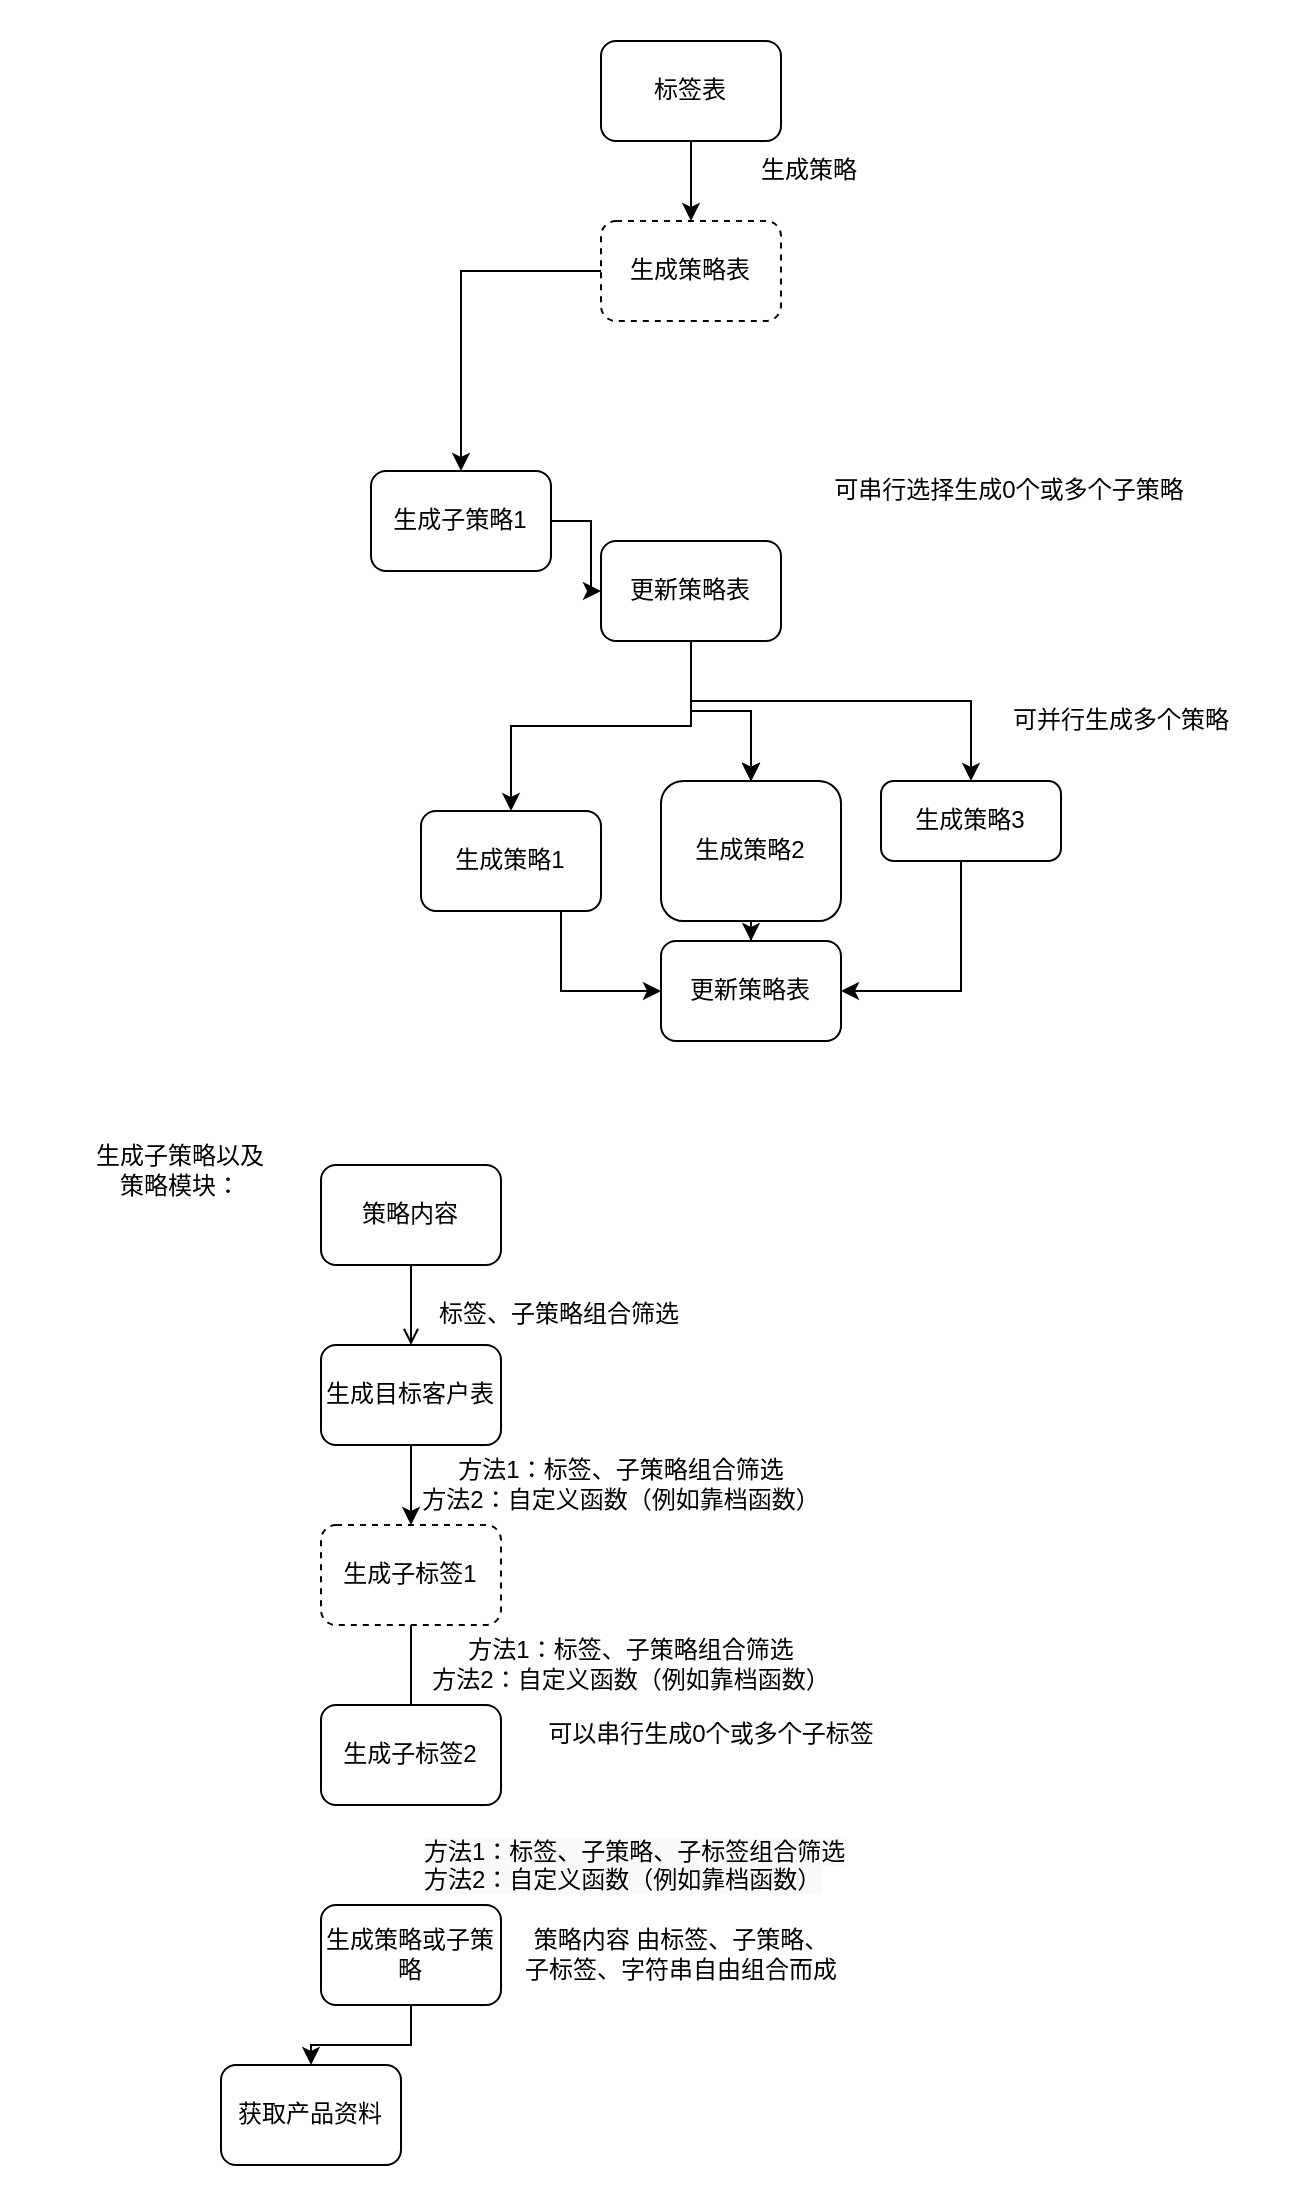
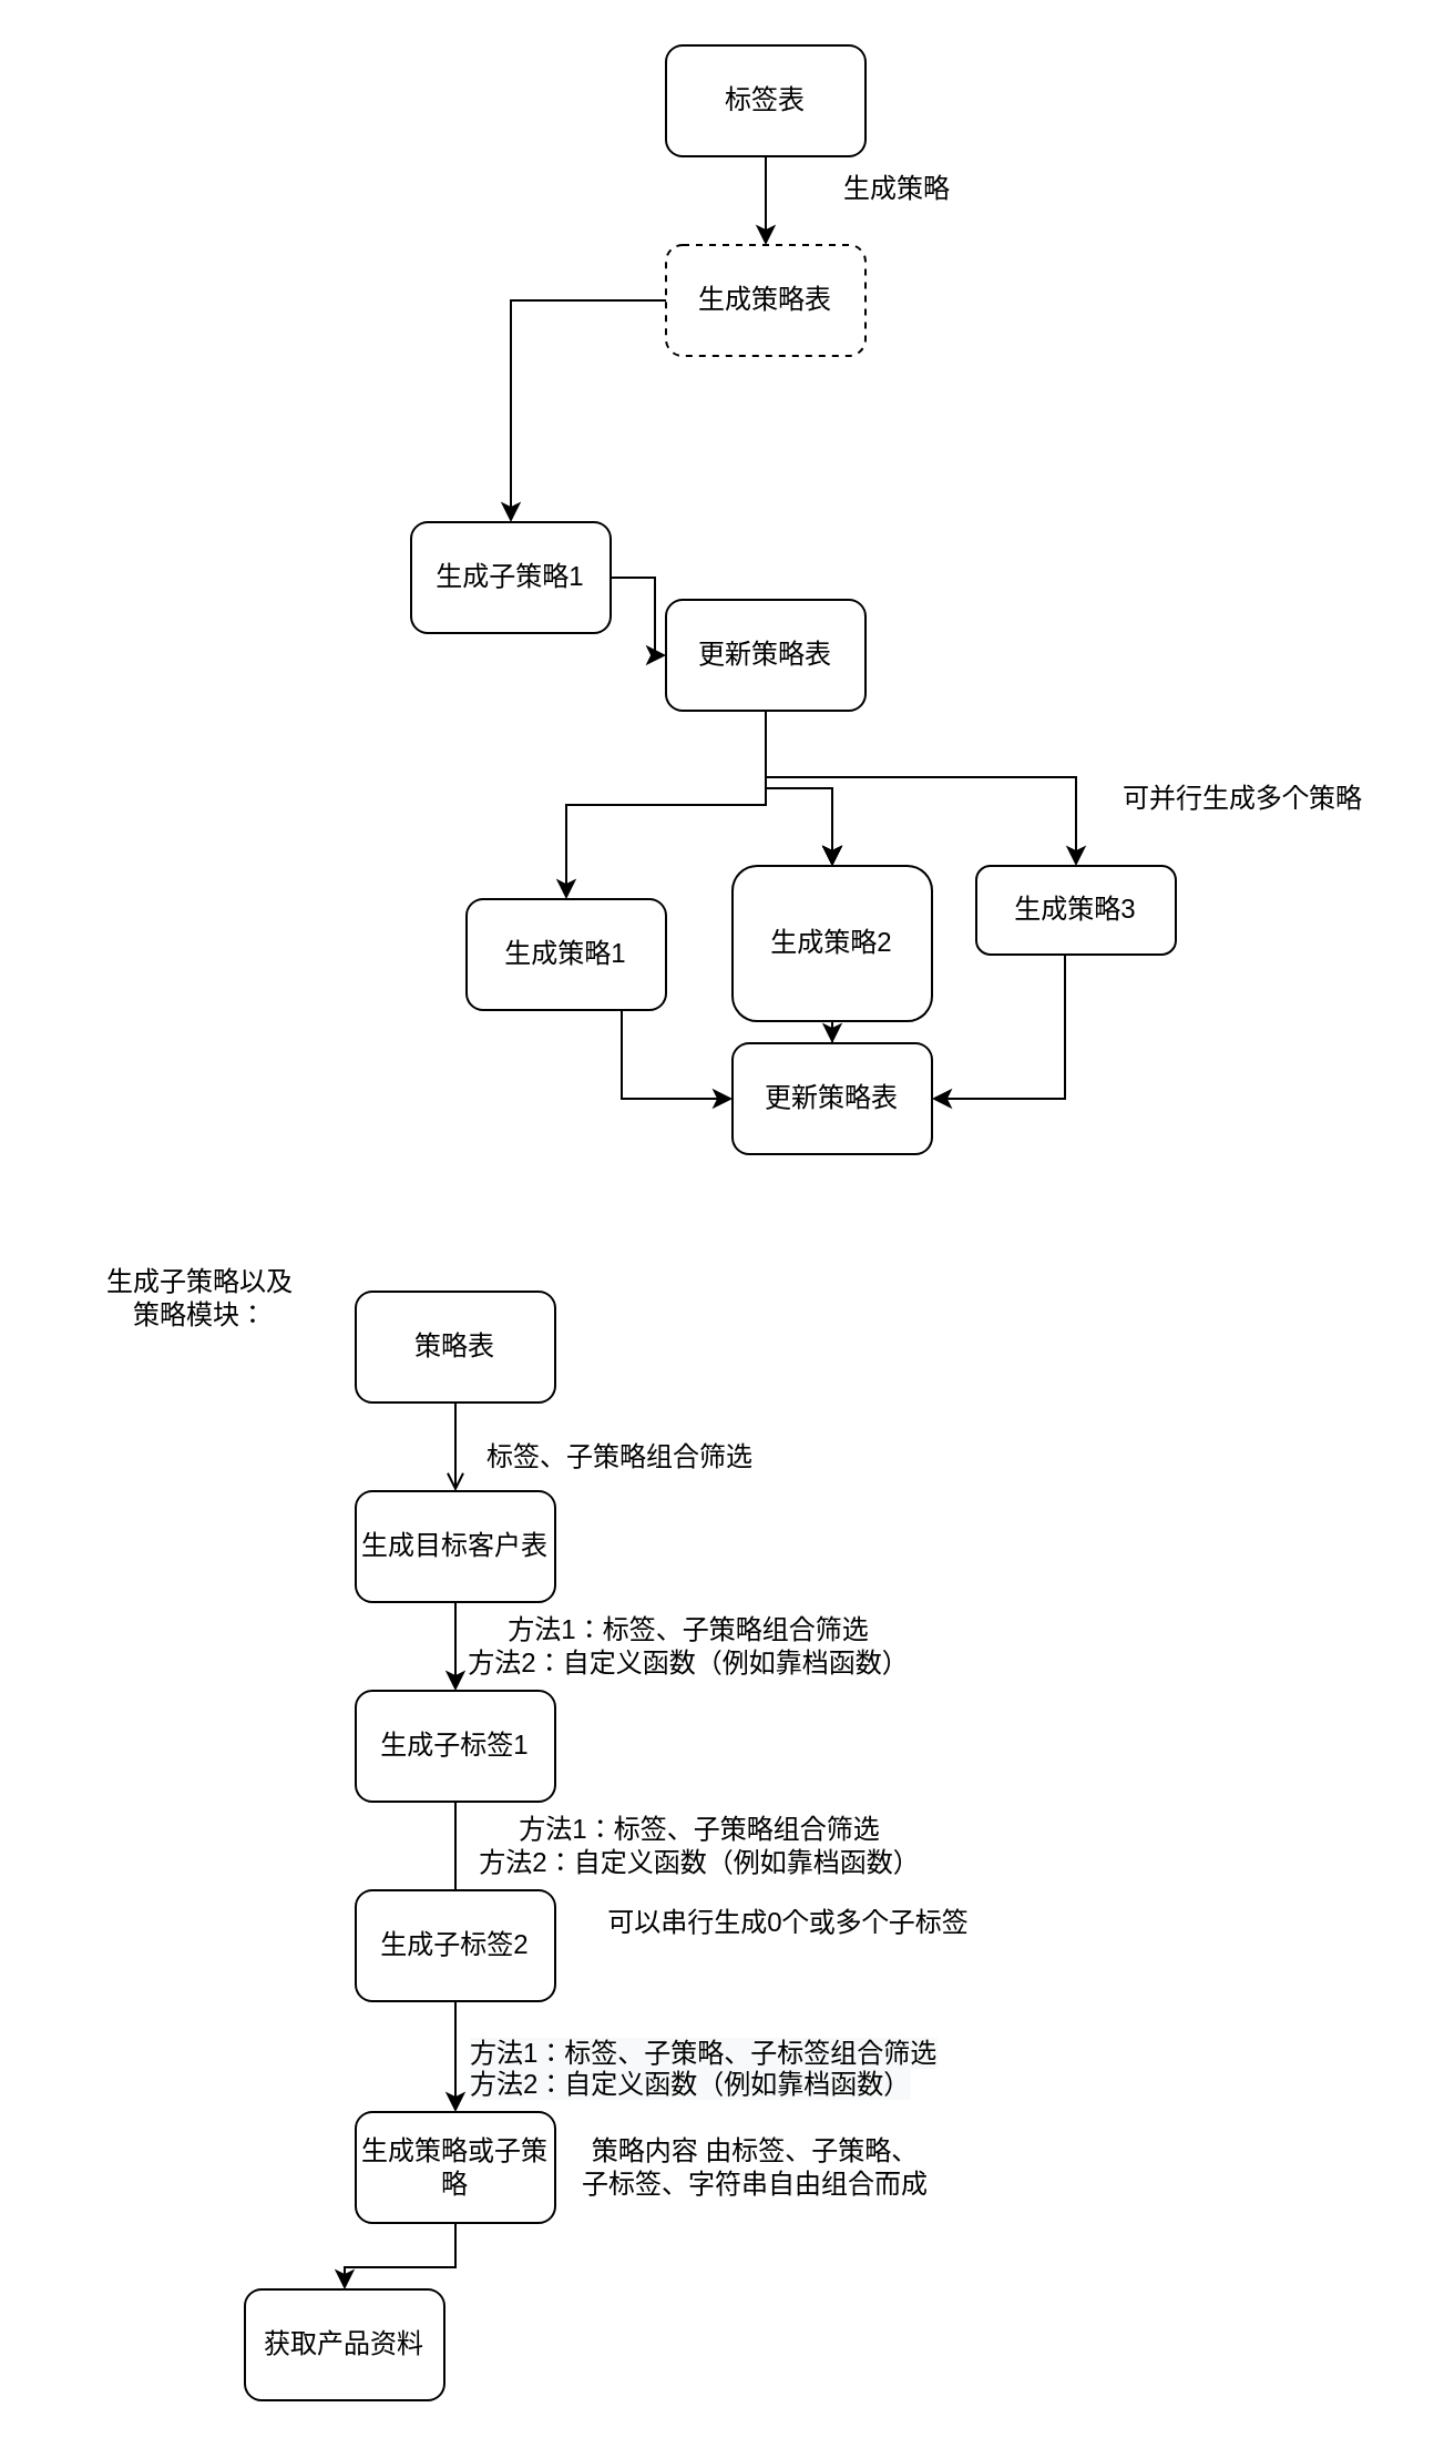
- <mxCell id="16" value="可串行选择生成0个或多个子策略" style="text;html=1;align=center;verticalAlign=middle;resizable=0;points=[];autosize=1;strokeColor=none;fillColor=none;" vertex="1" parent="1"><mxGeometry x="404" y="230" width="200" height="30" as="geometry" /></mxCell>
- <mxCell id="26" value="策略内容" style="rounded=1;whiteSpace=wrap;html=1;" vertex="1" parent="1"><mxGeometry x="160" y="582" width="90" height="50" as="geometry" /></mxCell>
+ <mxCell id="26" value="策略表" style="rounded=1;whiteSpace=wrap;html=1;" vertex="1" parent="1"><mxGeometry x="160" y="582" width="90" height="50" as="geometry" /></mxCell>
- <mxCell id="31" value="生成子标签1" style="rounded=1;whiteSpace=wrap;html=1;dashed=1;" vertex="1" parent="1"><mxGeometry x="160" y="762" width="90" height="50" as="geometry" /></mxCell>
+ <mxCell id="31" value="生成子标签1" style="rounded=1;whiteSpace=wrap;html=1;" vertex="1" parent="1"><mxGeometry x="160" y="762" width="90" height="50" as="geometry" /></mxCell>
+ <mxCell id="34" value="" style="edgeStyle=orthogonalEdgeStyle;rounded=0;orthogonalLoop=1;jettySize=auto;html=1;" edge="1" parent="1" source="35" target="38"><mxGeometry relative="1" as="geometry" /></mxCell>
